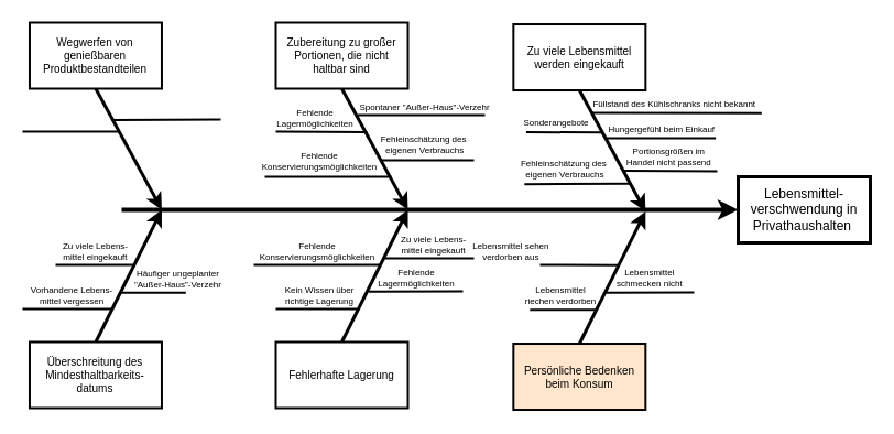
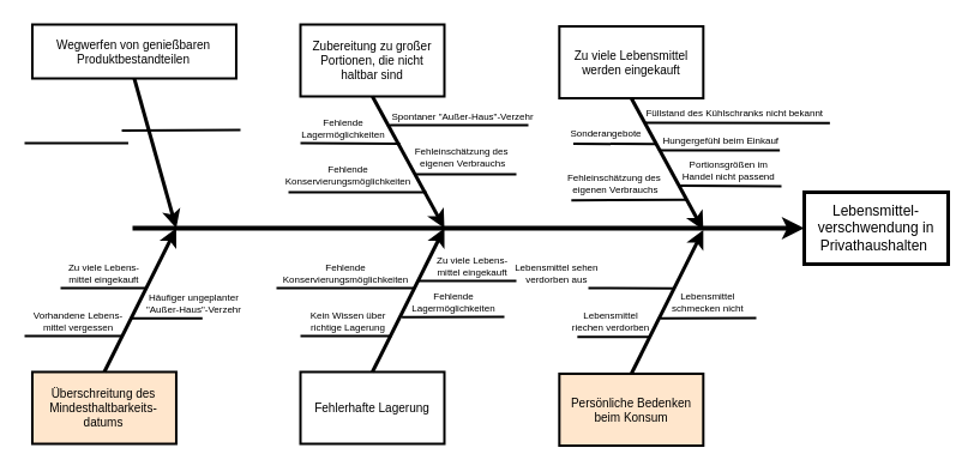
- <mxCell id="2" value="Wegwerfen von genießbaren Produktbestandteilen" style="whiteSpace=wrap;strokeWidth=2;fontSize=10;" parent="1" vertex="1"><mxGeometry x="26.458" y="20" width="120" height="60" as="geometry" /></mxCell>
+ <mxCell id="2" value="Wegwerfen von genießbaren Produktbestandteilen" style="whiteSpace=wrap;strokeWidth=2;fontSize=10;" parent="1" vertex="1"><mxGeometry x="26.458" y="20" width="170" height="45" as="geometry" /></mxCell>
- <mxCell id="3" value="Überschreitung des Mindesthaltbarkeits-datums" style="whiteSpace=wrap;strokeWidth=2;fontSize=10;" parent="1" vertex="1"><mxGeometry x="26.458" y="310" width="120" height="60" as="geometry" /></mxCell>
+ <mxCell id="3" value="Überschreitung des Mindesthaltbarkeits-datums" style="whiteSpace=wrap;strokeWidth=2;fontSize=10;fillColor=#ffe6cc;" parent="1" vertex="1"><mxGeometry x="26.458" y="310" width="120" height="60" as="geometry" /></mxCell>
